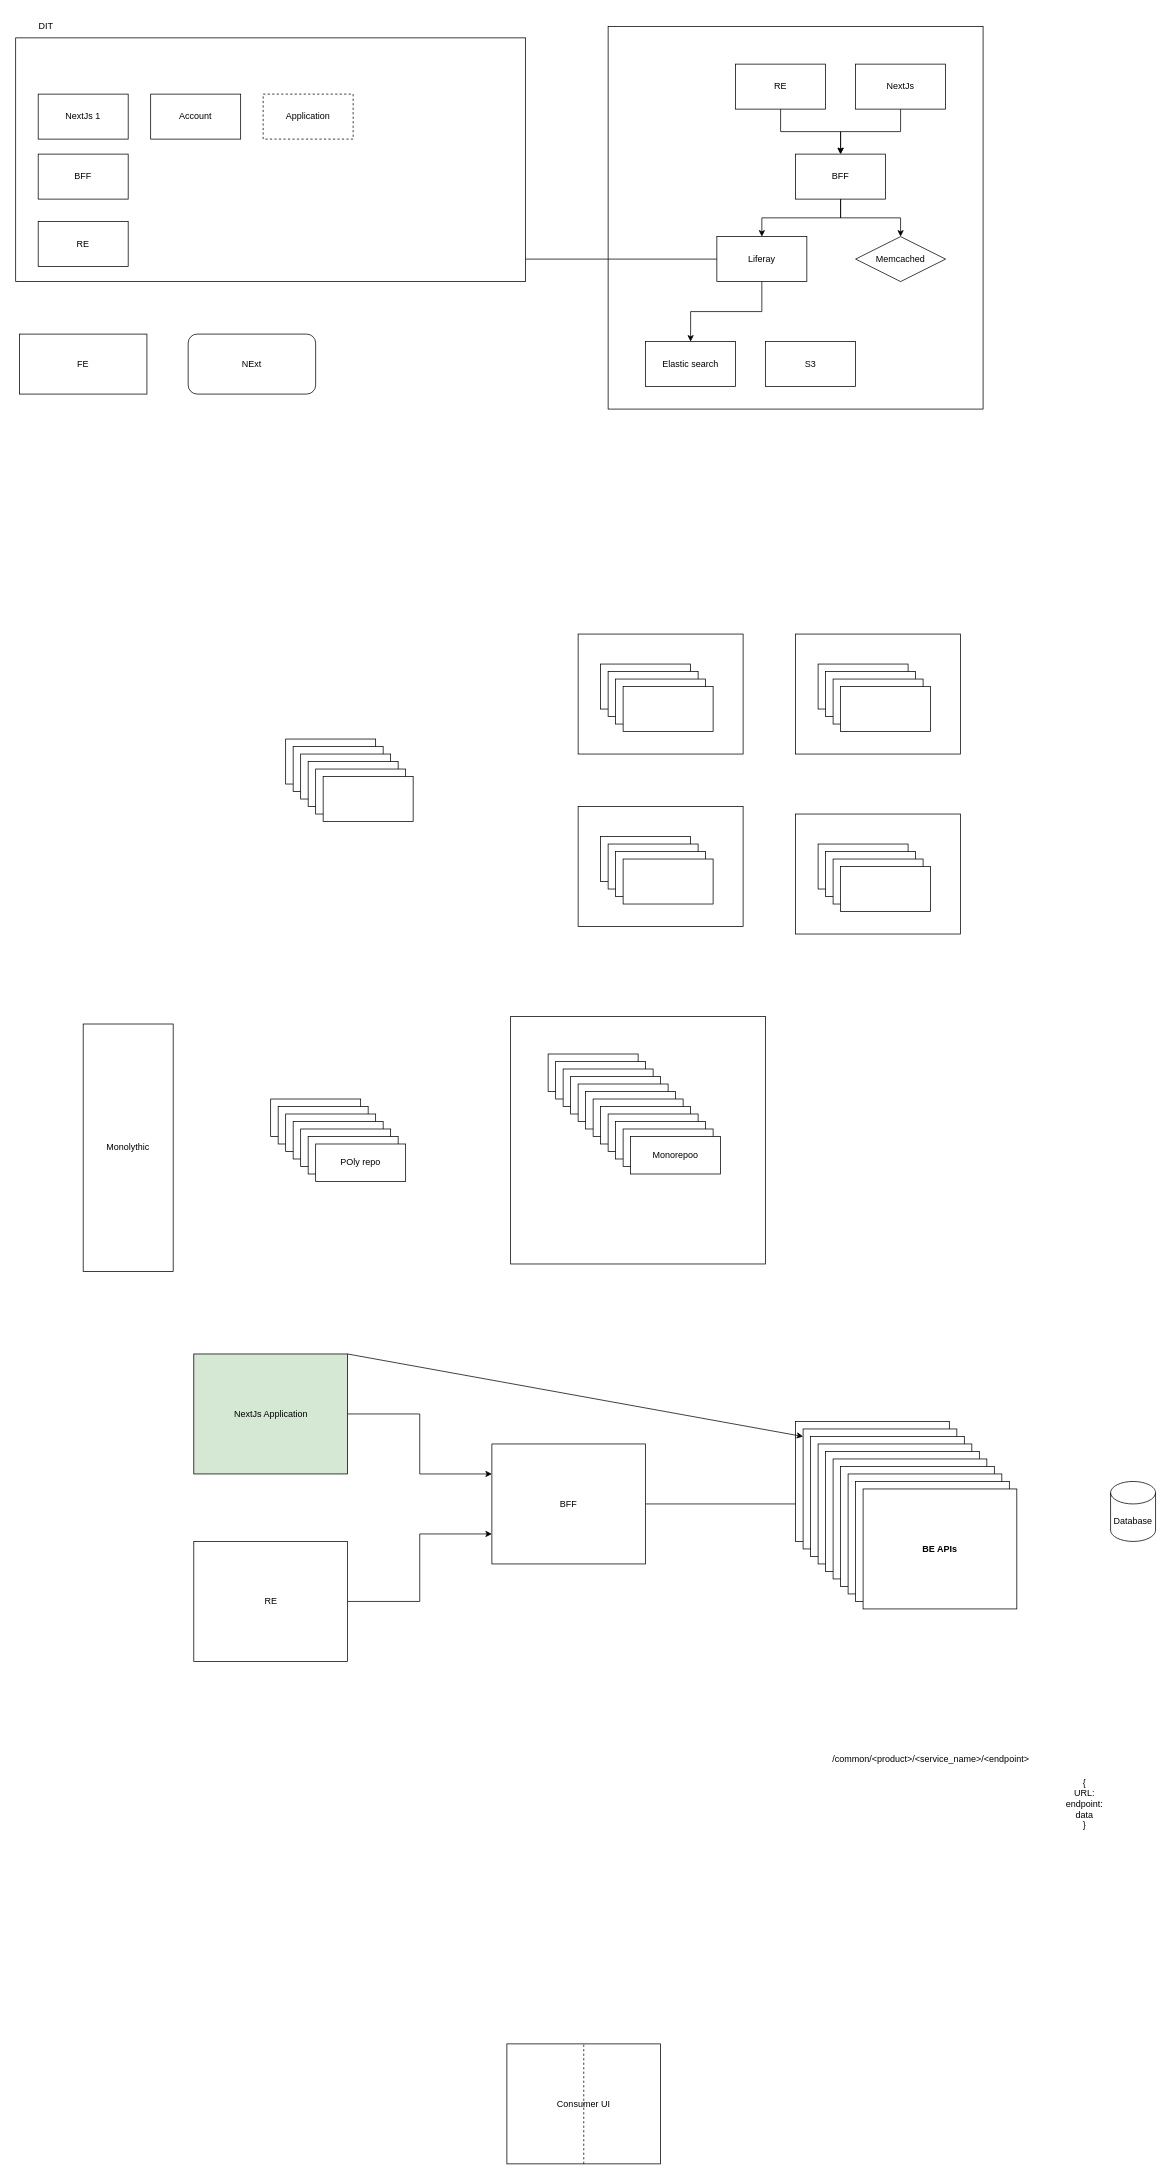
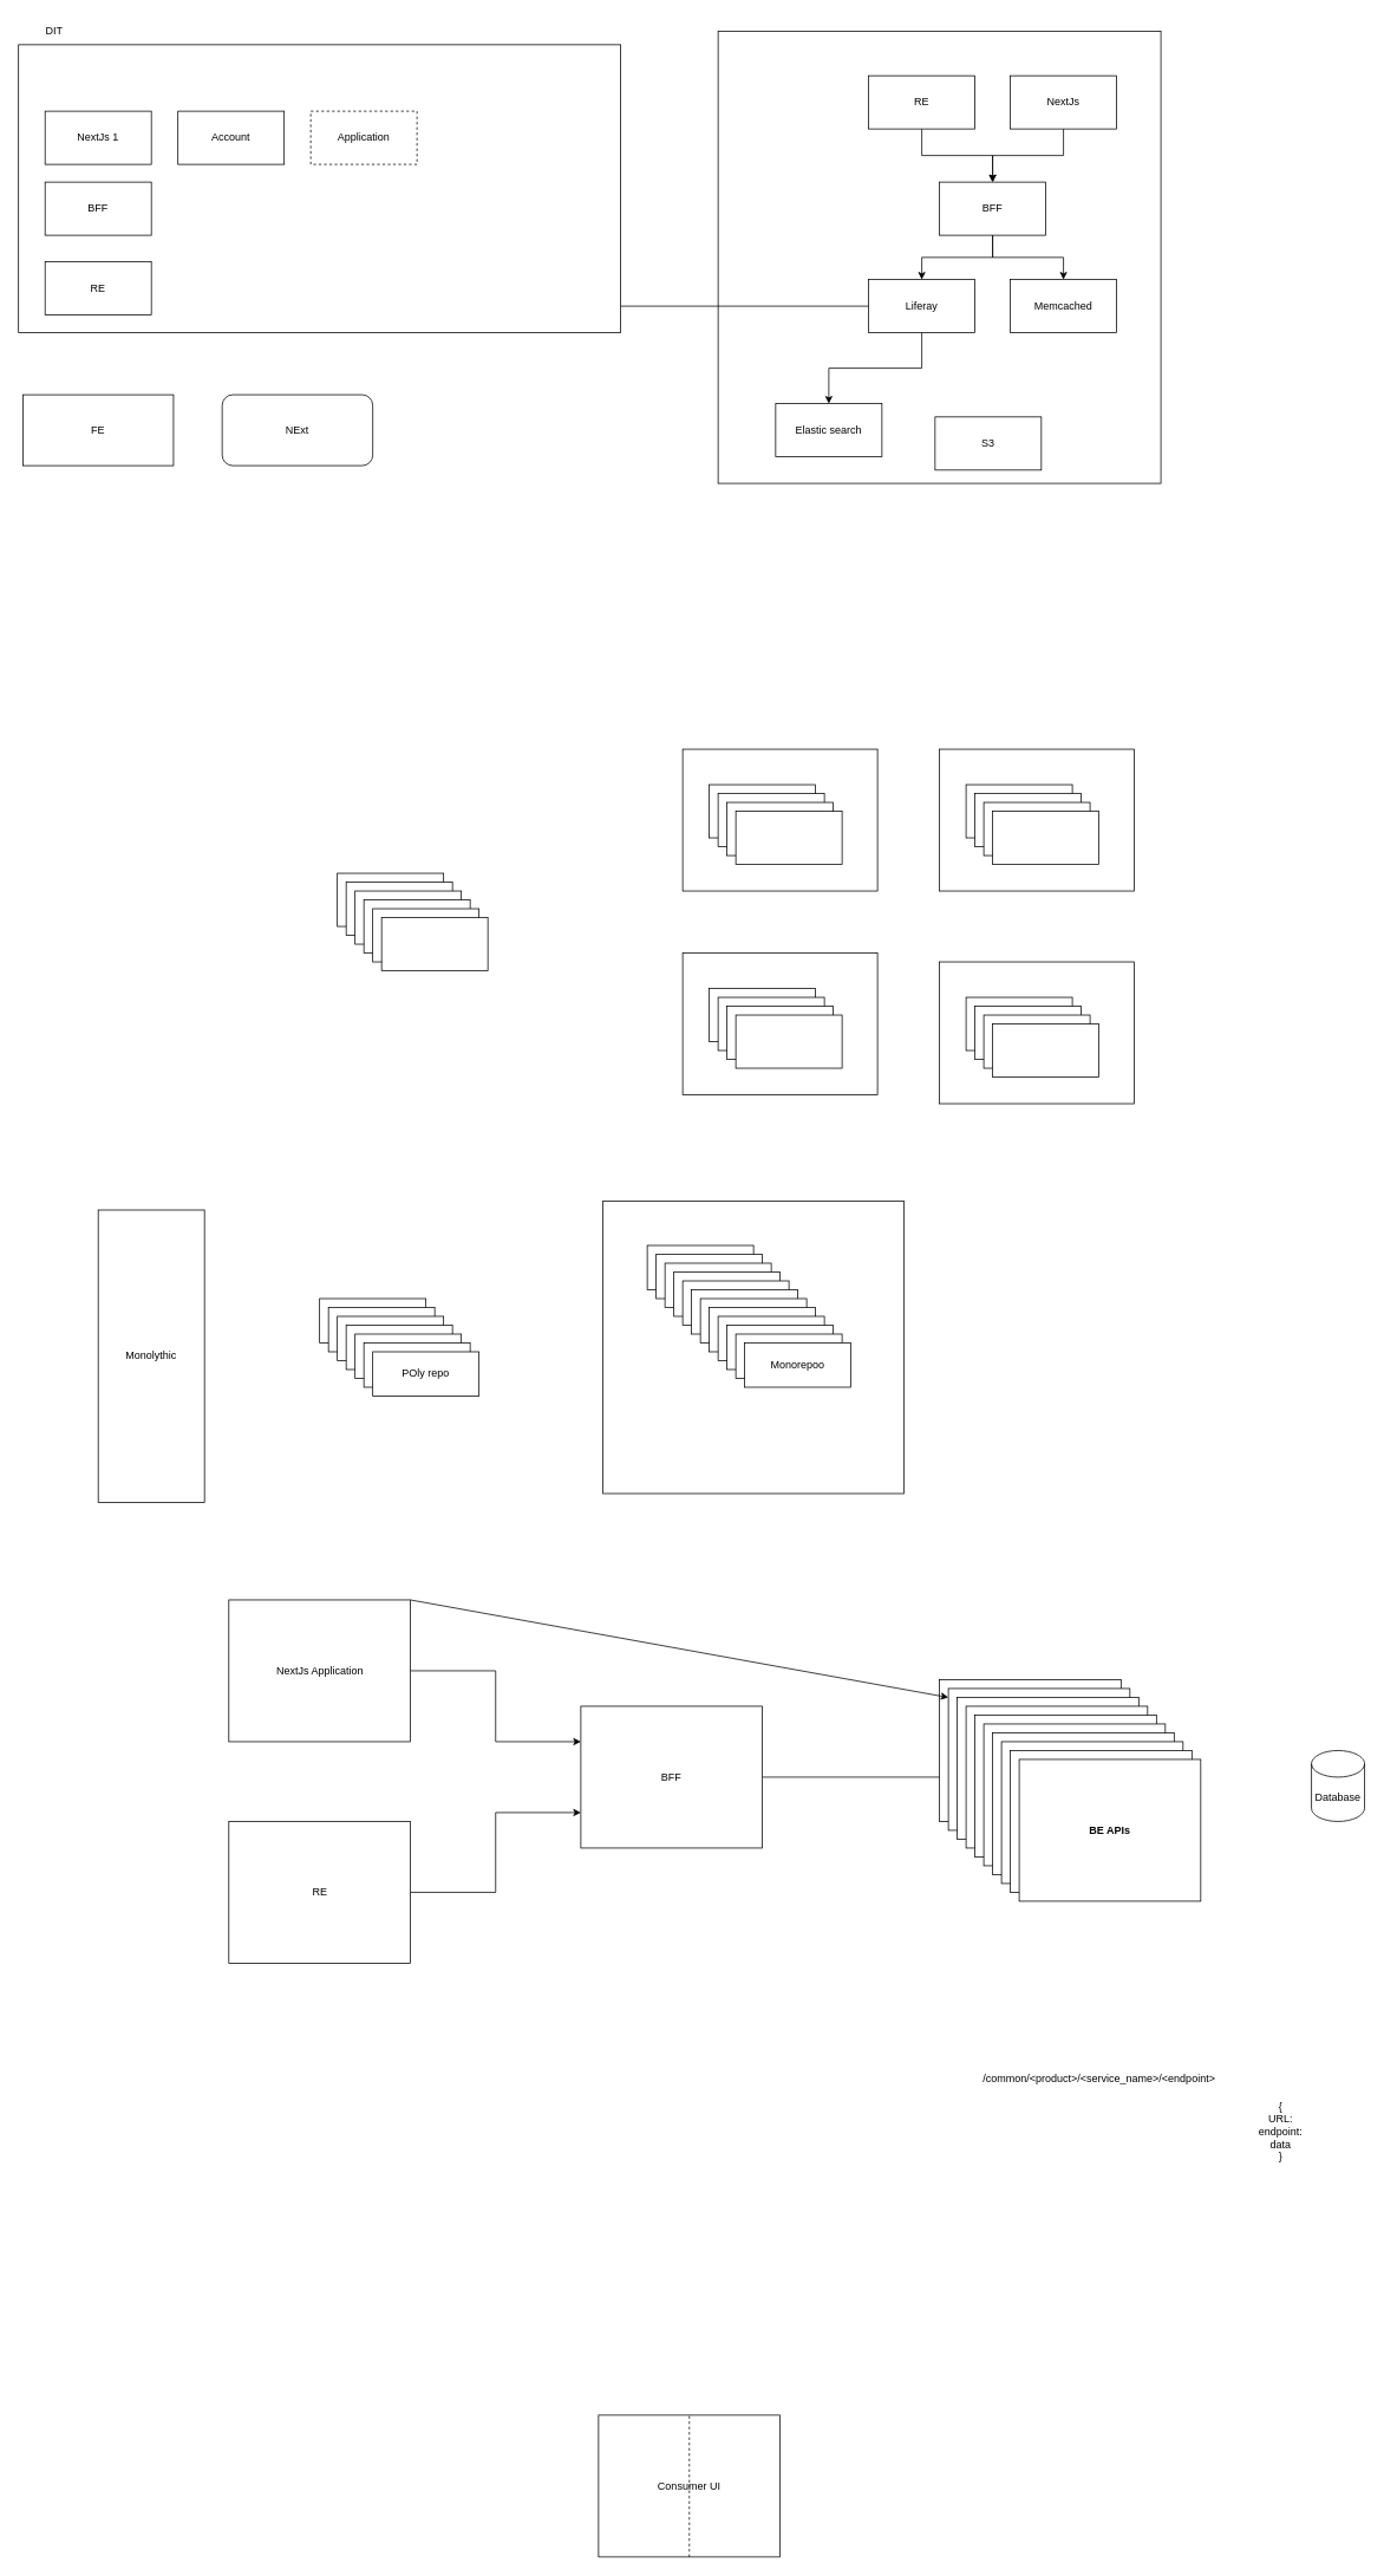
- <mxCell id="11" value="Liferay" style="rounded=0;whiteSpace=wrap;html=1;" parent="1" vertex="1"><mxGeometry x="955" y="315" width="120" height="60" as="geometry" /></mxCell>
+ <mxCell id="11" value="Liferay" style="rounded=0;whiteSpace=wrap;html=1;" parent="1" vertex="1"><mxGeometry x="980" y="315" width="120" height="60" as="geometry" /></mxCell>
- <mxCell id="9" value="Memcached" style="rhombus;whiteSpace=wrap;html=1;" parent="1" vertex="1"><mxGeometry x="1140" y="315" width="120" height="60" as="geometry" /></mxCell>
+ <mxCell id="9" value="Memcached" style="rounded=0;whiteSpace=wrap;html=1;" parent="1" vertex="1"><mxGeometry x="1140" y="315" width="120" height="60" as="geometry" /></mxCell>
- <mxCell id="12" value="Elastic search" style="rounded=0;whiteSpace=wrap;html=1;" parent="1" vertex="1"><mxGeometry y="455" width="120" height="60" as="geometry" x="860" /></mxCell>
+ <mxCell id="12" value="Elastic search" style="rounded=0;whiteSpace=wrap;html=1;" parent="1" vertex="1"><mxGeometry x="875" y="455" width="120" height="60" as="geometry" /></mxCell>
- <mxCell id="13" value="S3" style="rounded=0;whiteSpace=wrap;html=1;" parent="1" vertex="1"><mxGeometry x="1020" y="455" width="120" height="60" as="geometry" /></mxCell>
+ <mxCell id="13" value="S3" style="rounded=0;whiteSpace=wrap;html=1;" parent="1" vertex="1"><mxGeometry x="1055" y="470" width="120" height="60" as="geometry" /></mxCell>
- <mxCell id="73" value="NextJs Application" style="rounded=0;whiteSpace=wrap;html=1;fillColor=#d5e8d4;" vertex="1" parent="1"><mxGeometry x="257.5" y="1805" width="205" height="160" as="geometry" /></mxCell>
+ <mxCell id="73" value="NextJs Application" style="rounded=0;whiteSpace=wrap;html=1;" vertex="1" parent="1"><mxGeometry x="257.5" y="1805" width="205" height="160" as="geometry" /></mxCell>
